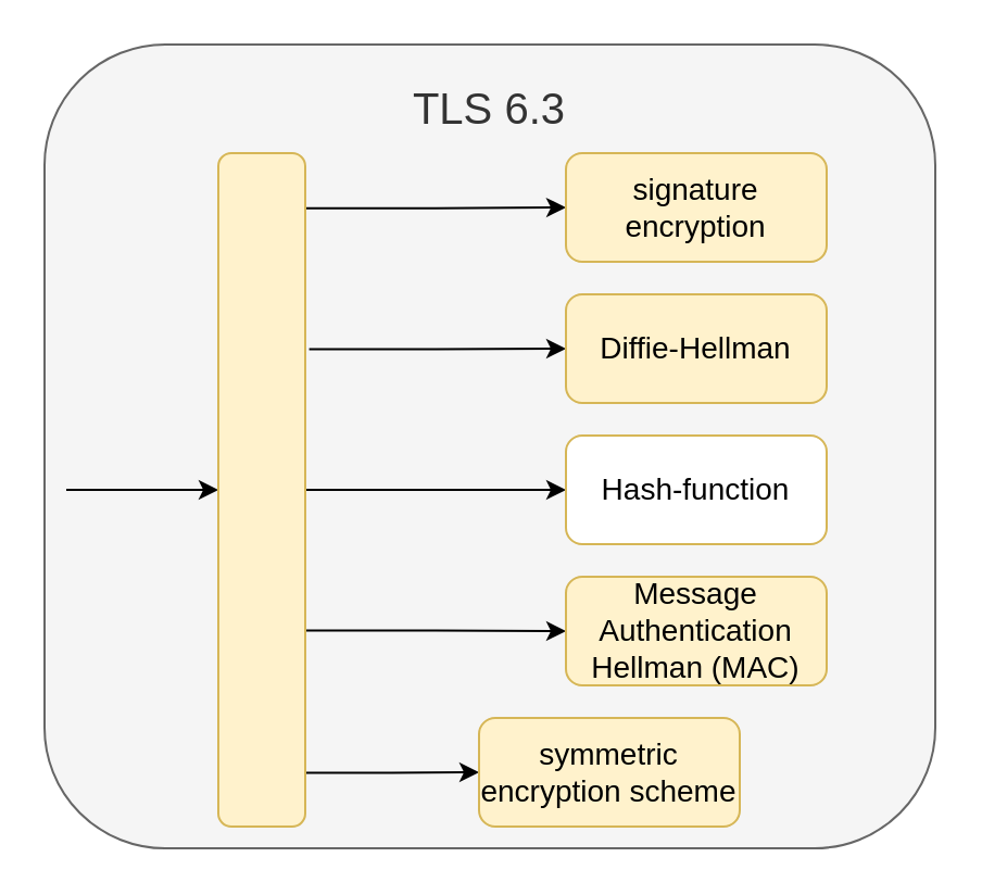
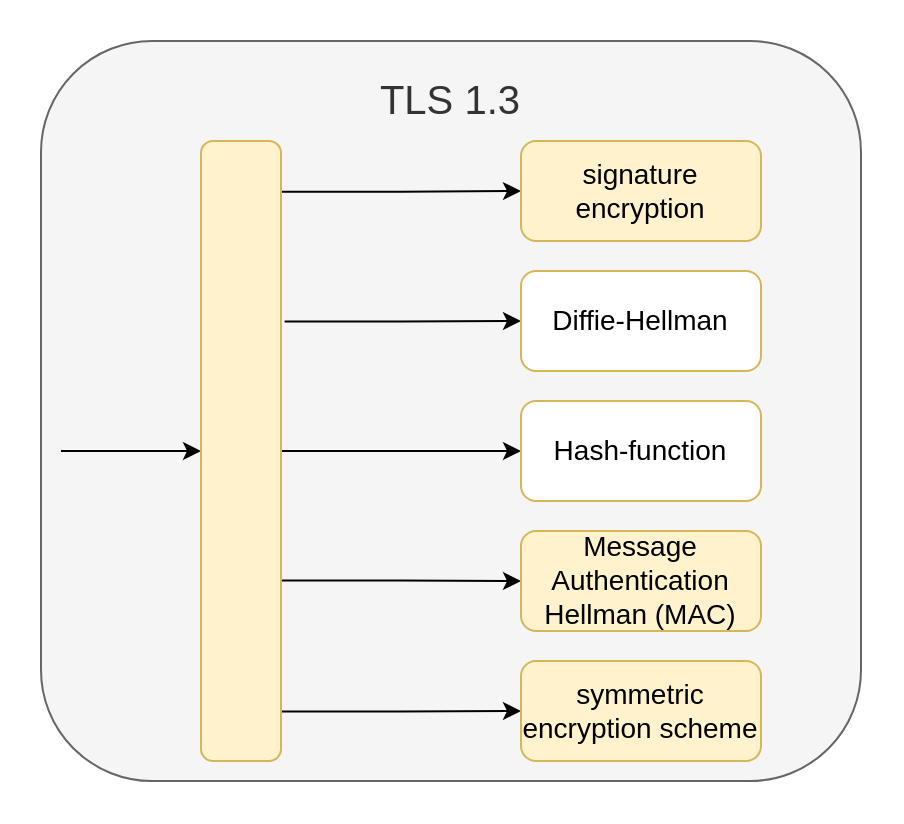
- <mxCell id="6" value="&lt;span style=&quot;font-size: 14px&quot;&gt;Diffie-Hellman&lt;/span&gt;" style="rounded=1;whiteSpace=wrap;html=1;fillColor=#fff2cc;strokeColor=#d6b656;" vertex="1" parent="1"><mxGeometry x="260" y="135" width="120" height="50" as="geometry" /></mxCell>
+ <mxCell id="6" value="&lt;span style=&quot;font-size: 14px&quot;&gt;Diffie-Hellman&lt;/span&gt;" style="rounded=1;whiteSpace=wrap;html=1;fillColor=#ffffff;strokeColor=#d6b656;" vertex="1" parent="1"><mxGeometry x="260" y="135" width="120" height="50" as="geometry" /></mxCell>
- <mxCell id="2" value="&lt;font style=&quot;font-size: 20px&quot;&gt;TLS 6.3&lt;br&gt;&lt;br&gt;&lt;br&gt;&lt;br&gt;&lt;br&gt;&lt;br&gt;&lt;br&gt;&lt;br&gt;&lt;br&gt;&lt;br&gt;&lt;br&gt;&lt;br&gt;&lt;br&gt;&lt;br&gt;&lt;/font&gt;" style="rounded=1;whiteSpace=wrap;html=1;fillColor=#f5f5f5;strokeColor=#666666;fontColor=#333333;" vertex="1" parent="1"><mxGeometry x="20" y="20" width="410" height="370" as="geometry" /></mxCell>
+ <mxCell id="2" value="&lt;font style=&quot;font-size: 20px&quot;&gt;TLS 1.3&lt;br&gt;&lt;br&gt;&lt;br&gt;&lt;br&gt;&lt;br&gt;&lt;br&gt;&lt;br&gt;&lt;br&gt;&lt;br&gt;&lt;br&gt;&lt;br&gt;&lt;br&gt;&lt;br&gt;&lt;br&gt;&lt;/font&gt;" style="rounded=1;whiteSpace=wrap;html=1;fillColor=#f5f5f5;strokeColor=#666666;fontColor=#333333;" vertex="1" parent="1"><mxGeometry x="20" y="20" width="410" height="370" as="geometry" /></mxCell>
- <mxCell id="12" value="&lt;span style=&quot;font-size: 14px&quot;&gt;symmetric&lt;br&gt;encryption scheme&lt;br&gt;&lt;/span&gt;" style="rounded=1;whiteSpace=wrap;html=1;fillColor=#fff2cc;strokeColor=#d6b656;" vertex="1" parent="1"><mxGeometry x="220" y="330" width="120" height="50" as="geometry" /></mxCell>
+ <mxCell id="12" value="&lt;span style=&quot;font-size: 14px&quot;&gt;symmetric&lt;br&gt;encryption scheme&lt;br&gt;&lt;/span&gt;" style="rounded=1;whiteSpace=wrap;html=1;fillColor=#fff2cc;strokeColor=#d6b656;" vertex="1" parent="1"><mxGeometry x="260" y="330" width="120" height="50" as="geometry" /></mxCell>
